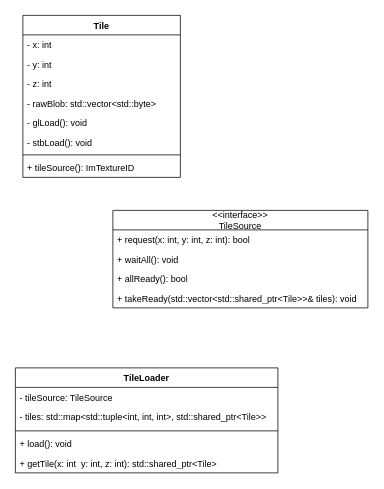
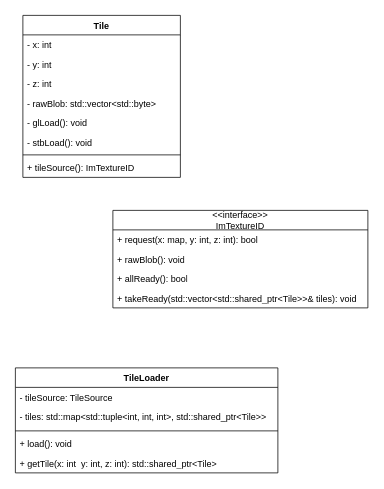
- <mxCell id="17" value="&amp;lt;&amp;lt;interface&amp;gt;&amp;gt;&lt;br&gt;TileSource" style="swimlane;fontStyle=0;childLayout=stackLayout;horizontal=1;startSize=26;fillColor=none;horizontalStack=0;resizeParent=1;resizeParentMax=0;resizeLast=0;collapsible=1;marginBottom=0;whiteSpace=wrap;html=1;" parent="1" vertex="1"><mxGeometry x="150" y="280" width="340" height="130" as="geometry" /></mxCell>
+ <mxCell id="17" value="&amp;lt;&amp;lt;interface&amp;gt;&amp;gt;&lt;br&gt;ImTextureID" style="swimlane;fontStyle=0;childLayout=stackLayout;horizontal=1;startSize=26;fillColor=none;horizontalStack=0;resizeParent=1;resizeParentMax=0;resizeLast=0;collapsible=1;marginBottom=0;whiteSpace=wrap;html=1;" parent="1" vertex="1"><mxGeometry x="150" y="280" width="340" height="130" as="geometry" /></mxCell>
- <mxCell id="18" value="+ request(x: int, y: int, z: int): bool" style="text;strokeColor=none;fillColor=none;align=left;verticalAlign=top;spacingLeft=4;spacingRight=4;overflow=hidden;rotatable=0;points=[[0,0.5],[1,0.5]];portConstraint=eastwest;whiteSpace=wrap;html=1;" parent="17" vertex="1"><mxGeometry y="26" width="340" height="26" as="geometry" /></mxCell>
+ <mxCell id="18" value="+ request(x: map, y: int, z: int): bool" style="text;strokeColor=none;fillColor=none;align=left;verticalAlign=top;spacingLeft=4;spacingRight=4;overflow=hidden;rotatable=0;points=[[0,0.5],[1,0.5]];portConstraint=eastwest;whiteSpace=wrap;html=1;" parent="17" vertex="1"><mxGeometry y="26" width="340" height="26" as="geometry" /></mxCell>
- <mxCell id="19" value="+ waitAll(): void" style="text;strokeColor=none;fillColor=none;align=left;verticalAlign=top;spacingLeft=4;spacingRight=4;overflow=hidden;rotatable=0;points=[[0,0.5],[1,0.5]];portConstraint=eastwest;whiteSpace=wrap;html=1;" parent="17" vertex="1"><mxGeometry y="52" width="340" height="26" as="geometry" /></mxCell>
+ <mxCell id="19" value="+ rawBlob(): void" style="text;strokeColor=none;fillColor=none;align=left;verticalAlign=top;spacingLeft=4;spacingRight=4;overflow=hidden;rotatable=0;points=[[0,0.5],[1,0.5]];portConstraint=eastwest;whiteSpace=wrap;html=1;" parent="17" vertex="1"><mxGeometry y="52" width="340" height="26" as="geometry" /></mxCell>
